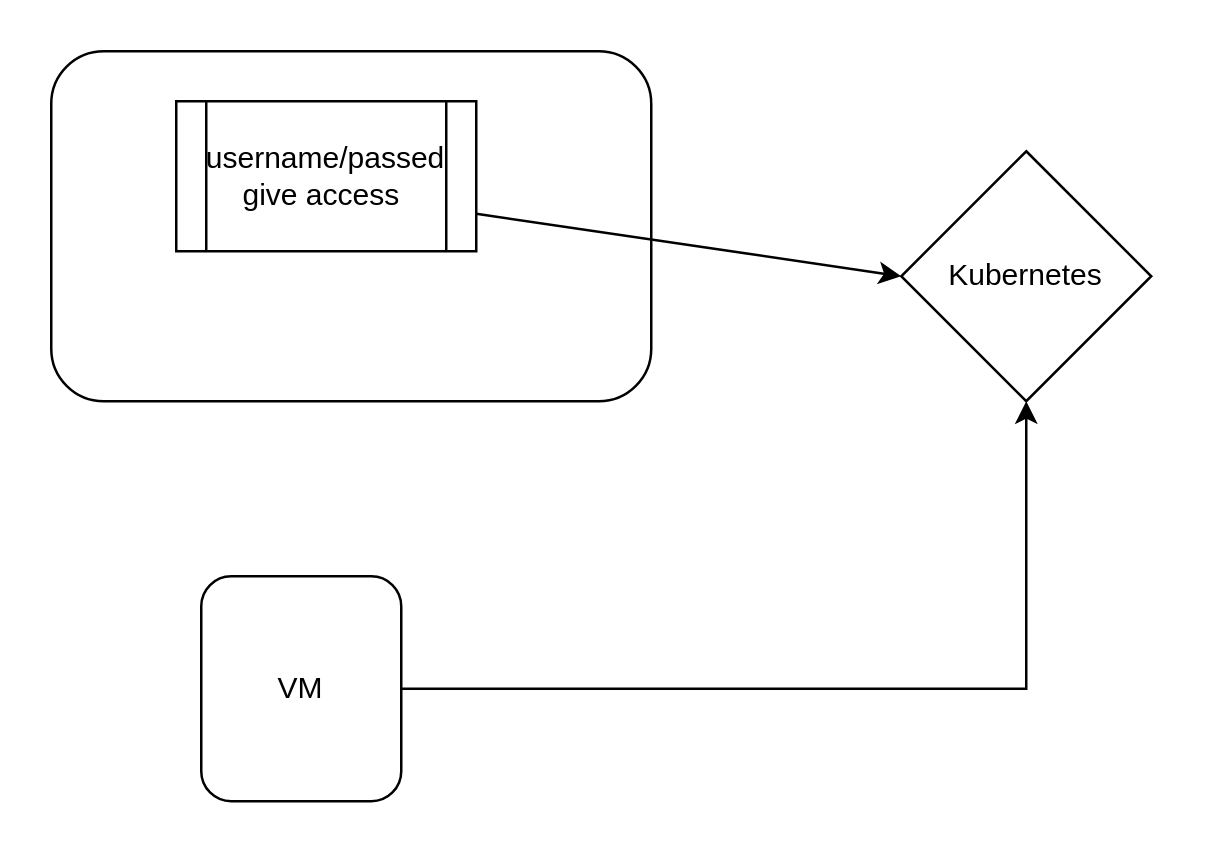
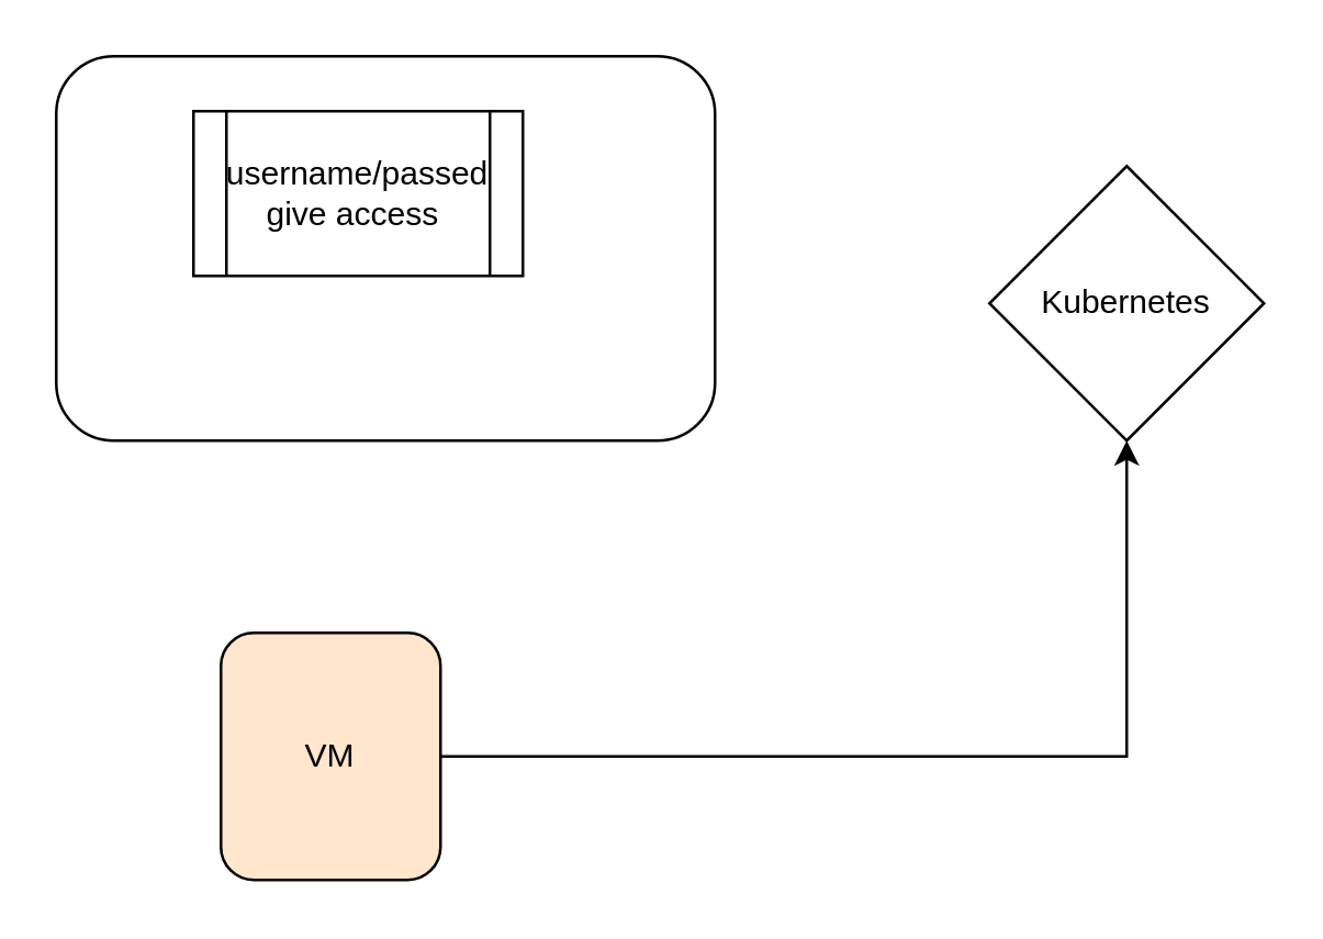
- <mxCell id="7" value="" style="endArrow=classic;html=1;exitX=1;exitY=0.75;exitDx=0;exitDy=0;entryX=0;entryY=0.5;entryDx=0;entryDy=0;" edge="1" parent="1" source="6" target="2"><mxGeometry width="50" height="50" relative="1" as="geometry"><mxPoint x="320" y="180" as="sourcePoint" /><mxPoint x="370" y="130" as="targetPoint" /></mxGeometry></mxCell>
- <mxCell id="4" value="VM" style="rounded=1;whiteSpace=wrap;html=1;" vertex="1" parent="1"><mxGeometry x="80" y="230" width="80" height="90" as="geometry" /></mxCell>
+ <mxCell id="4" value="VM" style="rounded=1;whiteSpace=wrap;html=1;fillColor=#ffe6cc;" vertex="1" parent="1"><mxGeometry x="80" y="230" width="80" height="90" as="geometry" /></mxCell>
